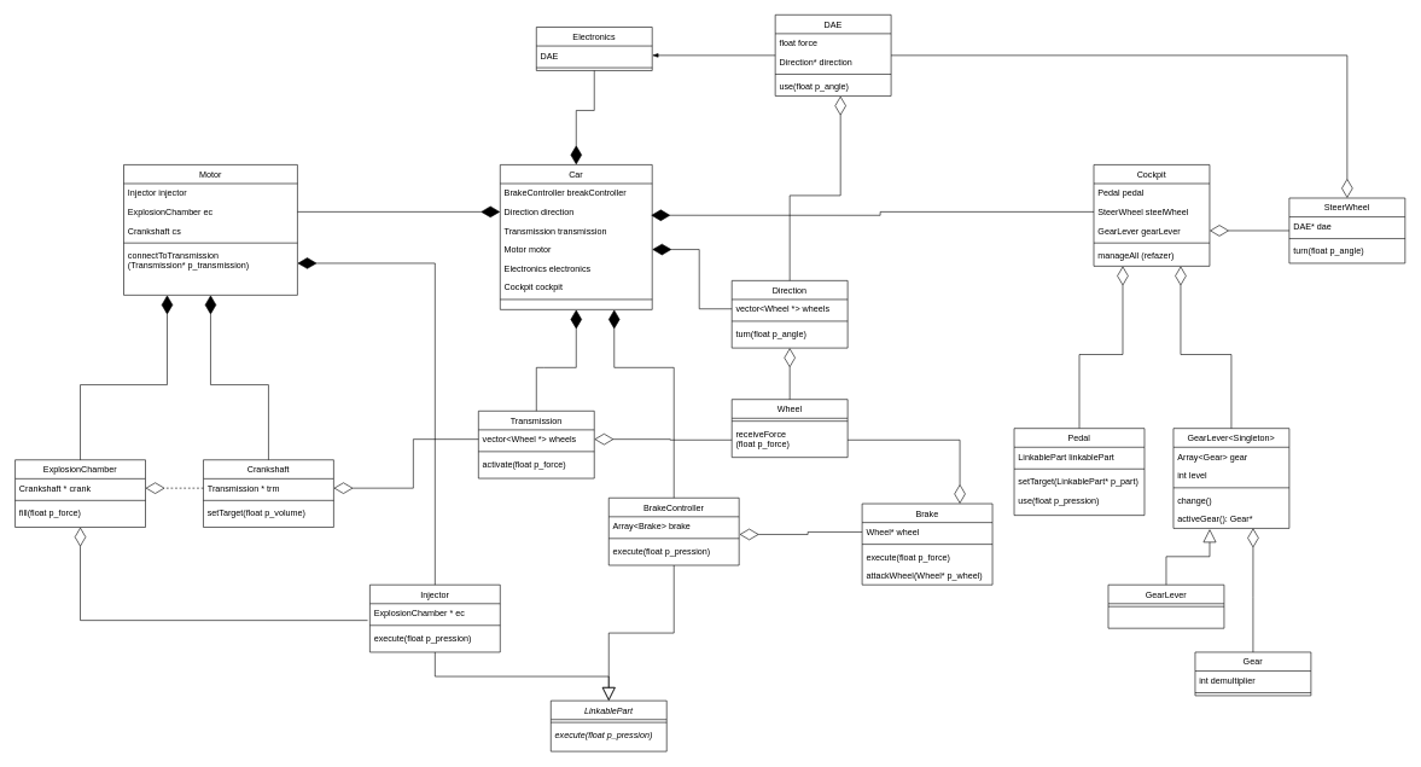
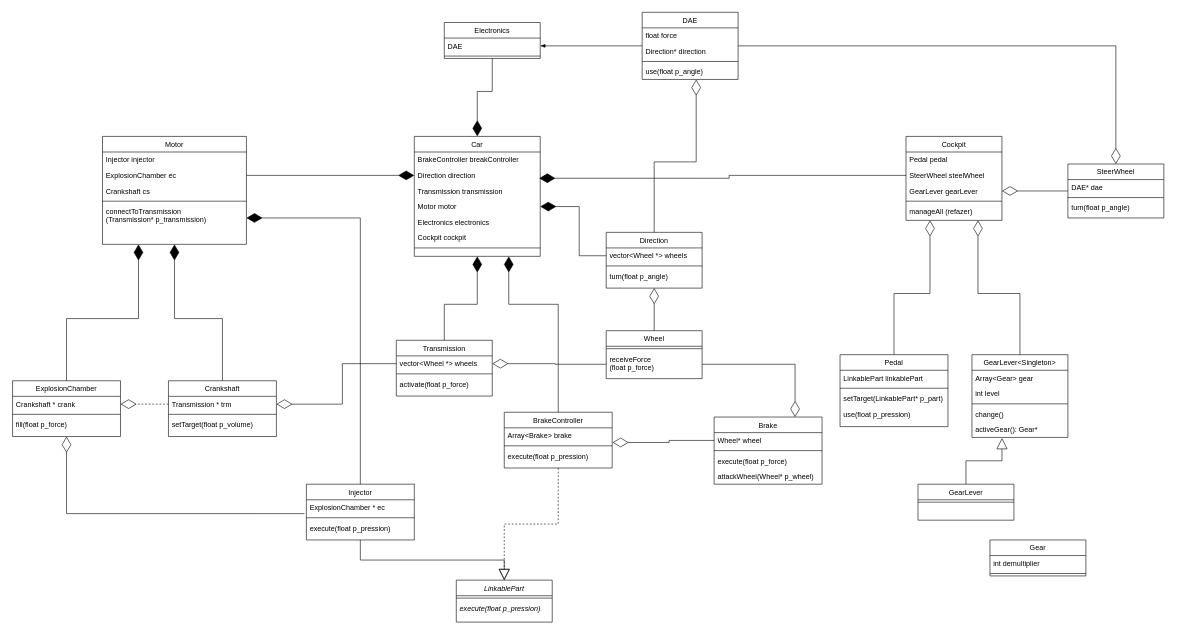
- <mxCell id="93" value="" style="edgeStyle=orthogonalEdgeStyle;rounded=0;orthogonalLoop=1;jettySize=auto;html=1;endArrow=diamondThin;endFill=0;exitX=0.5;exitY=0;exitDx=0;exitDy=0;entryX=0.688;entryY=0.993;entryDx=0;entryDy=0;entryPerimeter=0;endSize=24;" edge="1" parent="1" source="8" target="18"><mxGeometry relative="1" as="geometry"><mxPoint x="1690" y="432" as="sourcePoint" /><mxPoint x="1590" y="432" as="targetPoint" /></mxGeometry></mxCell>
- <mxCell id="85" value="" style="endArrow=block;endSize=16;endFill=0;html=1;rounded=0;exitX=0.5;exitY=1;exitDx=0;exitDy=0;entryX=0.5;entryY=0;entryDx=0;entryDy=0;edgeStyle=orthogonalEdgeStyle;" edge="1" parent="1" source="32" target="2"><mxGeometry width="160" relative="1" as="geometry"><mxPoint x="960" y="1026.54" as="sourcePoint" /><mxPoint x="1120" y="934.54" as="targetPoint" /></mxGeometry></mxCell>
+ <mxCell id="85" value="" style="endArrow=block;endSize=16;endFill=0;html=1;rounded=0;exitX=0.5;exitY=1;exitDx=0;exitDy=0;entryX=0.5;entryY=0;entryDx=0;entryDy=0;edgeStyle=orthogonalEdgeStyle;dashed=1;" edge="1" parent="1" source="32" target="2"><mxGeometry width="160" relative="1" as="geometry"><mxPoint x="960" y="1026.54" as="sourcePoint" /><mxPoint x="1120" y="934.54" as="targetPoint" /></mxGeometry></mxCell>
